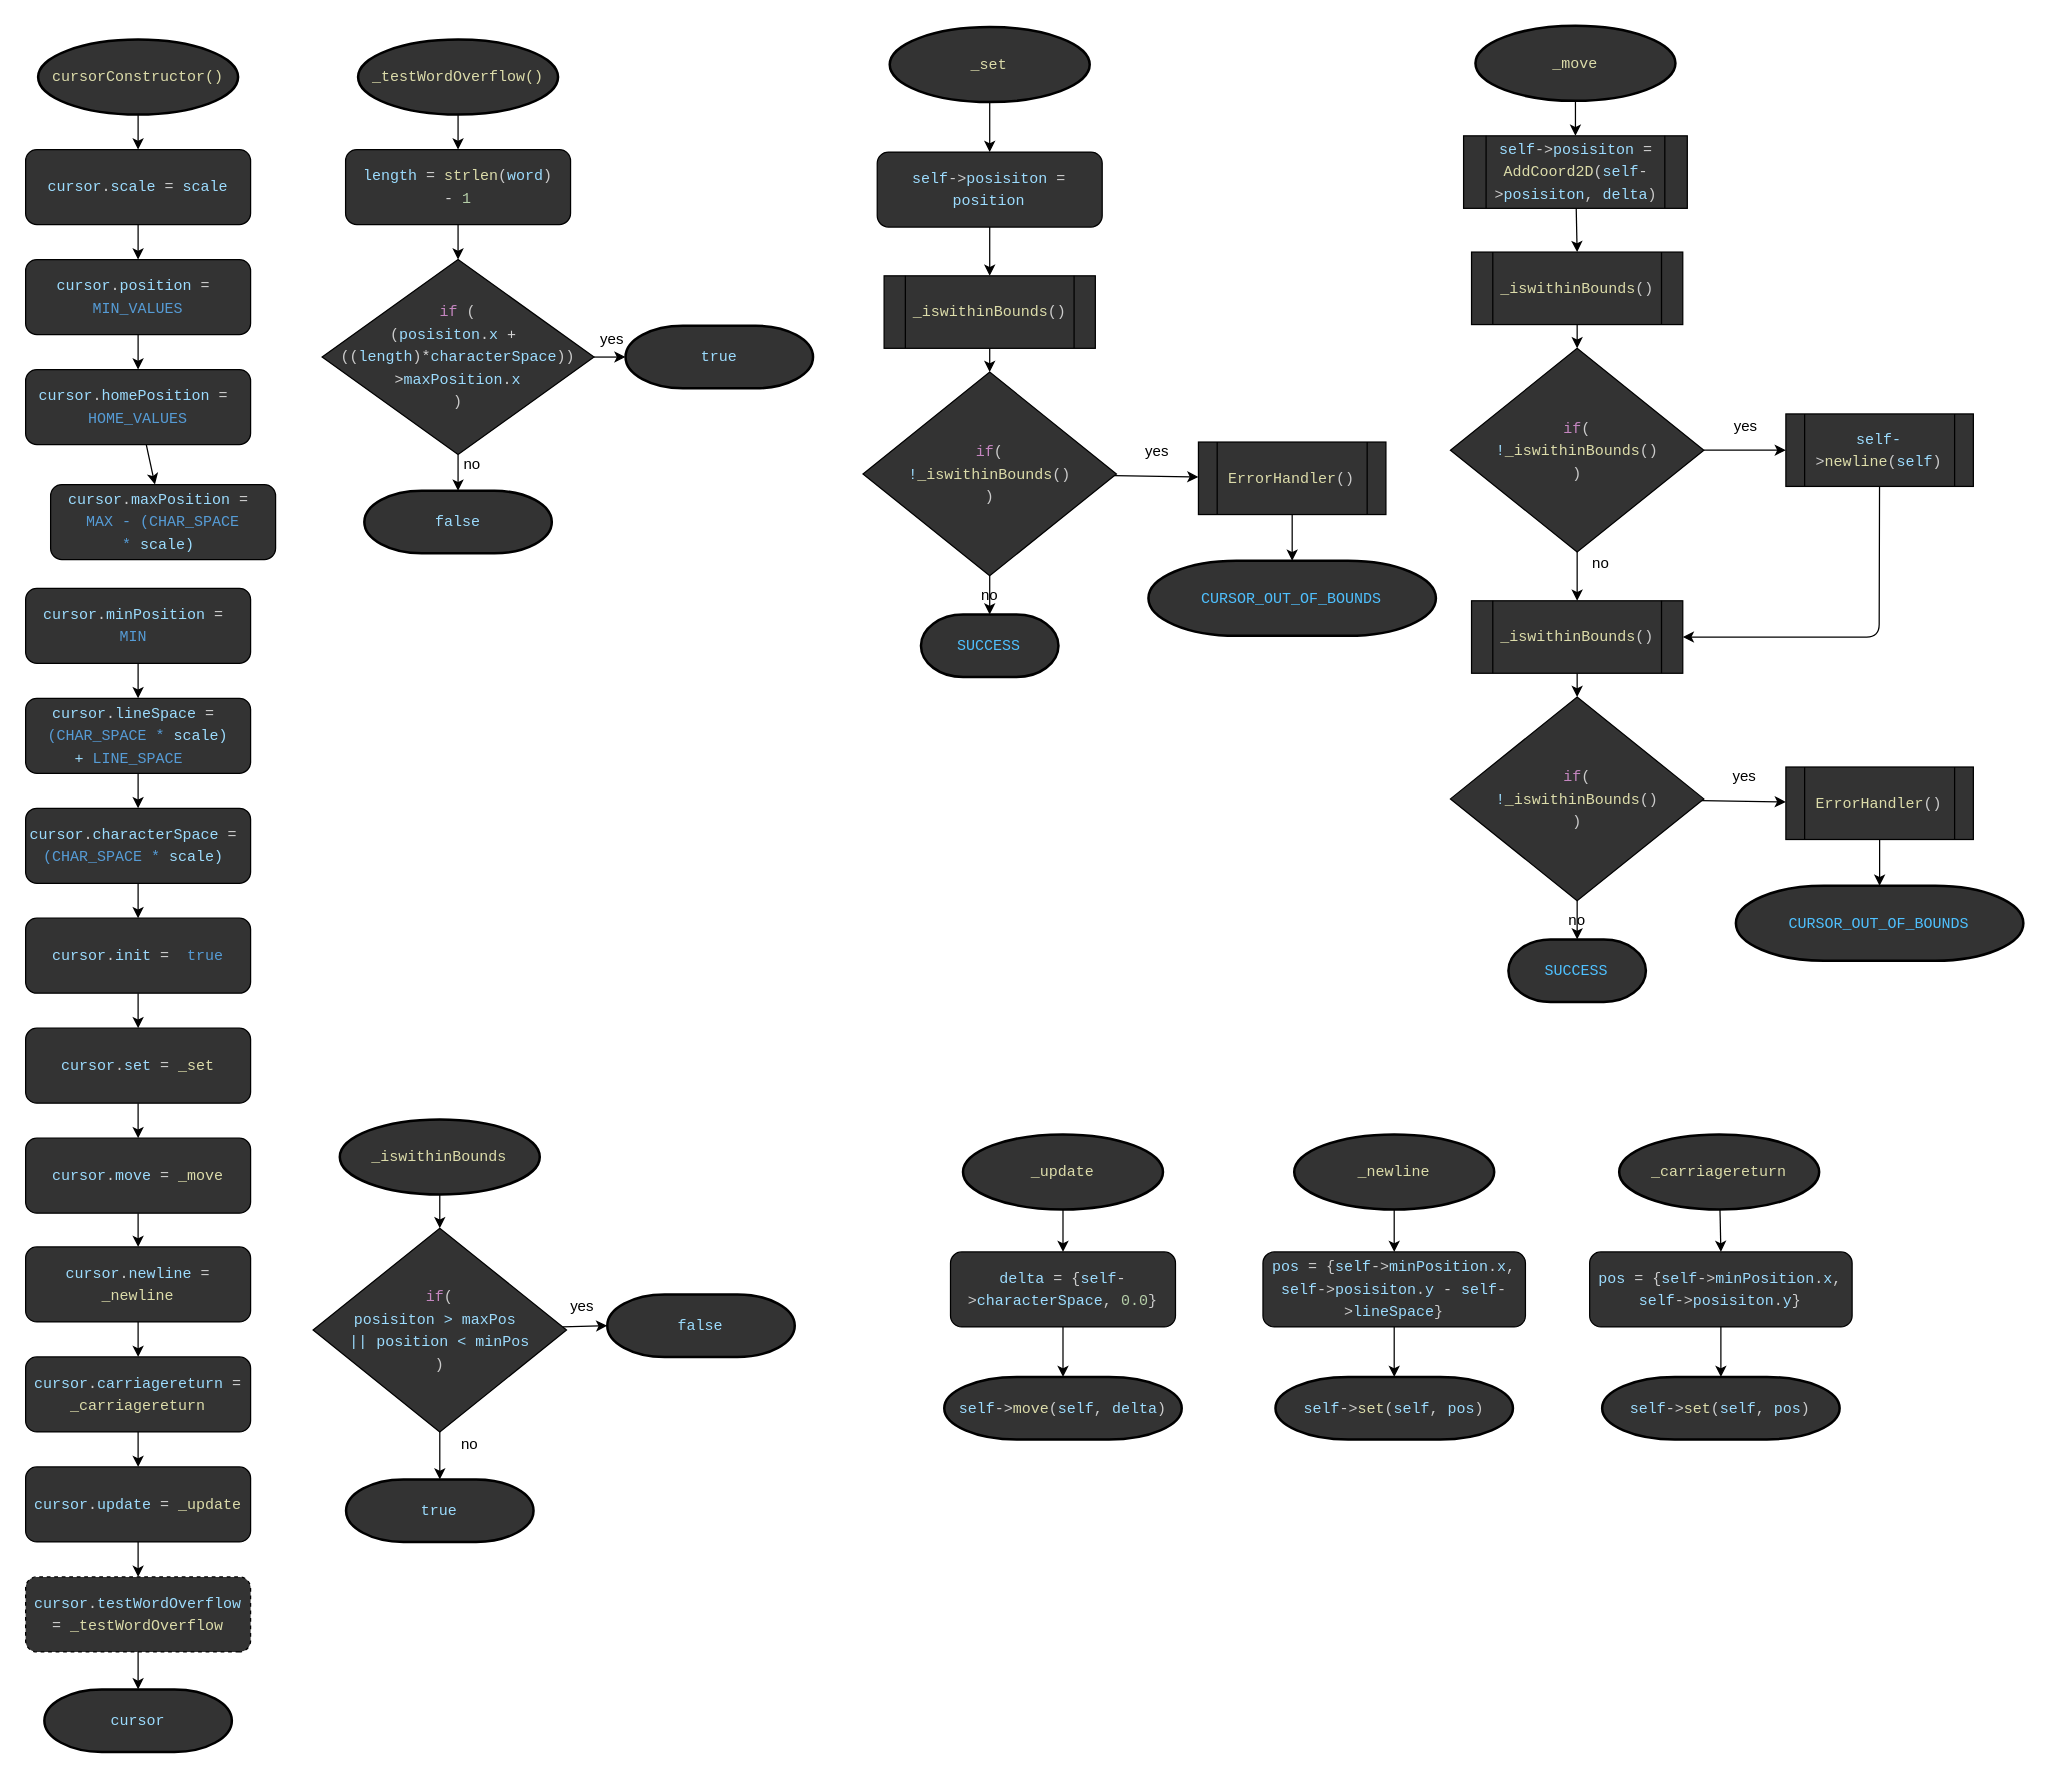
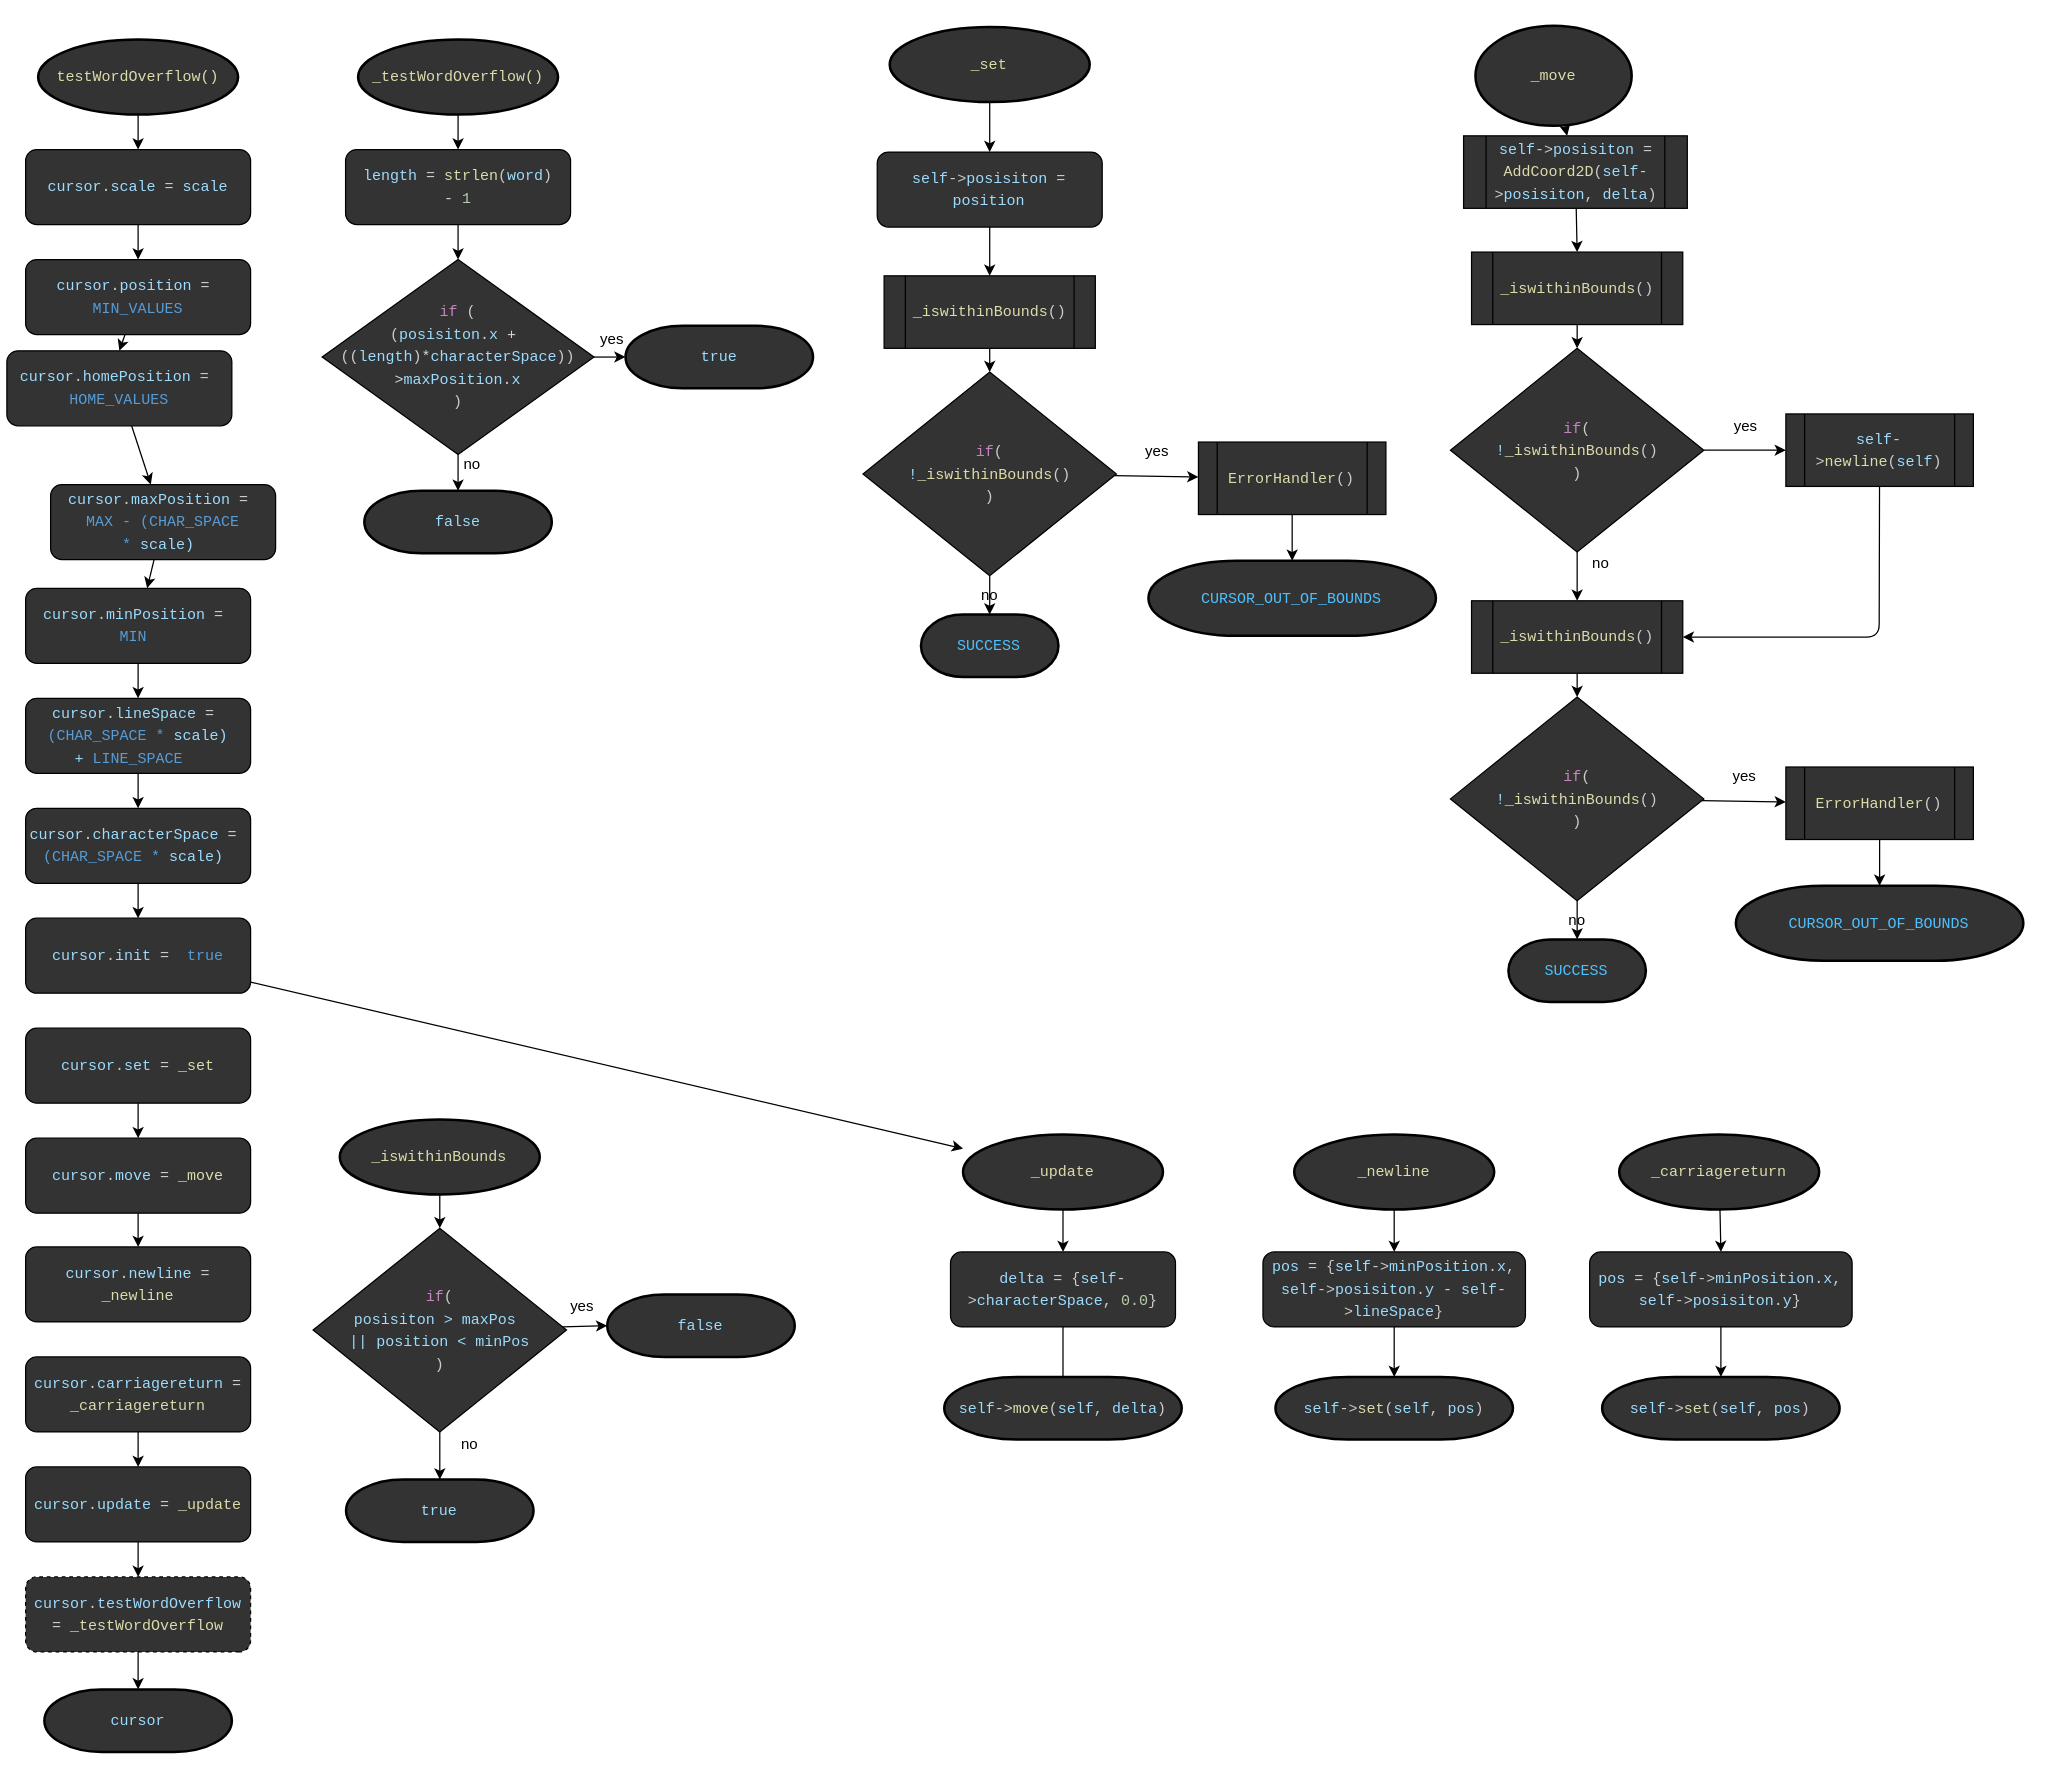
- <mxCell id="40" value="&lt;div style=&quot;color: rgb(204, 204, 204); font-family: Menlo, Monaco, &amp;quot;Courier New&amp;quot;, monospace; line-height: 18px; font-size: 12px;&quot;&gt;&lt;div style=&quot;line-height: 18px; font-size: 12px;&quot;&gt;&lt;div style=&quot;line-height: 18px; font-size: 12px;&quot;&gt;&lt;div style=&quot;line-height: 18px; font-size: 12px;&quot;&gt;&lt;div style=&quot;line-height: 18px; font-size: 12px;&quot;&gt;&lt;span style=&quot;color: rgb(220, 220, 170); font-size: 12px;&quot;&gt;_move&lt;/span&gt;&lt;/div&gt;&lt;/div&gt;&lt;/div&gt;&lt;/div&gt;&lt;/div&gt;" style="strokeWidth=2;html=1;shape=mxgraph.flowchart.start_1;whiteSpace=wrap;labelBackgroundColor=none;flipH=1;flipV=1;shadow=0;labelBorderColor=none;fillColor=#333333;fontSize=12;" parent="1" vertex="1"><mxGeometry x="1180.01" y="20" width="160" height="60" as="geometry" /></mxCell>
+ <mxCell id="40" value="&lt;div style=&quot;color: rgb(204, 204, 204); font-family: Menlo, Monaco, &amp;quot;Courier New&amp;quot;, monospace; line-height: 18px; font-size: 12px;&quot;&gt;&lt;div style=&quot;line-height: 18px; font-size: 12px;&quot;&gt;&lt;div style=&quot;line-height: 18px; font-size: 12px;&quot;&gt;&lt;div style=&quot;line-height: 18px; font-size: 12px;&quot;&gt;&lt;div style=&quot;line-height: 18px; font-size: 12px;&quot;&gt;&lt;span style=&quot;color: rgb(220, 220, 170); font-size: 12px;&quot;&gt;_move&lt;/span&gt;&lt;/div&gt;&lt;/div&gt;&lt;/div&gt;&lt;/div&gt;&lt;/div&gt;" style="strokeWidth=2;html=1;shape=mxgraph.flowchart.start_1;whiteSpace=wrap;labelBackgroundColor=none;flipH=1;flipV=1;shadow=0;labelBorderColor=none;fillColor=#333333;fontSize=12;" parent="1" vertex="1"><mxGeometry x="1180.01" y="20" width="125" height="80" as="geometry" /></mxCell>
- <mxCell id="3" value="&lt;div style=&quot;color: rgb(204, 204, 204); font-family: Menlo, Monaco, &amp;quot;Courier New&amp;quot;, monospace; line-height: 18px; font-size: 12px;&quot;&gt;&lt;span style=&quot;color: rgb(220, 220, 170); font-size: 12px;&quot;&gt;cursorConstructor&lt;/span&gt;&lt;span style=&quot;color: rgb(220, 220, 170); font-size: 12px;&quot;&gt;()&lt;/span&gt;&lt;/div&gt;" style="strokeWidth=2;html=1;shape=mxgraph.flowchart.start_1;whiteSpace=wrap;labelBackgroundColor=none;flipH=1;flipV=1;shadow=0;labelBorderColor=none;fillColor=#333333;fontSize=12;" parent="1" vertex="1"><mxGeometry x="30" y="31" width="160" height="60" as="geometry" /></mxCell>
+ <mxCell id="3" value="&lt;div style=&quot;color: rgb(204, 204, 204); font-family: Menlo, Monaco, &amp;quot;Courier New&amp;quot;, monospace; line-height: 18px; font-size: 12px;&quot;&gt;&lt;span style=&quot;color: rgb(220, 220, 170); font-size: 12px;&quot;&gt;testWordOverflow&lt;/span&gt;&lt;span style=&quot;color: rgb(220, 220, 170); font-size: 12px;&quot;&gt;()&lt;/span&gt;&lt;/div&gt;" style="strokeWidth=2;html=1;shape=mxgraph.flowchart.start_1;whiteSpace=wrap;labelBackgroundColor=none;flipH=1;flipV=1;shadow=0;labelBorderColor=none;fillColor=#333333;fontSize=12;" parent="1" vertex="1"><mxGeometry x="30" y="31" width="160" height="60" as="geometry" /></mxCell>
- <mxCell id="9" value="&lt;div style=&quot;color: rgb(204, 204, 204); font-family: Menlo, Monaco, &amp;quot;Courier New&amp;quot;, monospace; font-weight: normal; font-size: 12px; line-height: 18px;&quot;&gt;&lt;div style=&quot;line-height: 18px; font-size: 12px;&quot;&gt;&lt;div style=&quot;line-height: 18px; font-size: 12px;&quot;&gt;&lt;span style=&quot;color: rgb(156, 220, 254); font-size: 12px;&quot;&gt;cursor&lt;/span&gt;.&lt;span style=&quot;color: rgb(156, 220, 254); font-size: 12px;&quot;&gt;homePosition&lt;/span&gt;&amp;nbsp;&lt;span style=&quot;color: rgb(212, 212, 212); font-size: 12px;&quot;&gt;=&lt;/span&gt;&amp;nbsp;&lt;br style=&quot;font-size: 12px;&quot;&gt;&lt;/div&gt;&lt;div style=&quot;line-height: 18px; font-size: 12px;&quot;&gt;&lt;div style=&quot;line-height: 18px; font-size: 12px;&quot;&gt;&lt;span style=&quot;color: rgb(86, 156, 214); font-size: 12px;&quot;&gt;HOME_VALUES&lt;/span&gt;&lt;/div&gt;&lt;/div&gt;&lt;/div&gt;&lt;/div&gt;" style="rounded=1;whiteSpace=wrap;html=1;labelBackgroundColor=none;flipH=1;flipV=1;shadow=0;labelBorderColor=none;fillColor=#333333;fontSize=12;" parent="1" vertex="1"><mxGeometry x="20" y="295" width="180" height="60" as="geometry" /></mxCell>
+ <mxCell id="9" value="&lt;div style=&quot;color: rgb(204, 204, 204); font-family: Menlo, Monaco, &amp;quot;Courier New&amp;quot;, monospace; font-weight: normal; font-size: 12px; line-height: 18px;&quot;&gt;&lt;div style=&quot;line-height: 18px; font-size: 12px;&quot;&gt;&lt;div style=&quot;line-height: 18px; font-size: 12px;&quot;&gt;&lt;span style=&quot;color: rgb(156, 220, 254); font-size: 12px;&quot;&gt;cursor&lt;/span&gt;.&lt;span style=&quot;color: rgb(156, 220, 254); font-size: 12px;&quot;&gt;homePosition&lt;/span&gt;&amp;nbsp;&lt;span style=&quot;color: rgb(212, 212, 212); font-size: 12px;&quot;&gt;=&lt;/span&gt;&amp;nbsp;&lt;br style=&quot;font-size: 12px;&quot;&gt;&lt;/div&gt;&lt;div style=&quot;line-height: 18px; font-size: 12px;&quot;&gt;&lt;div style=&quot;line-height: 18px; font-size: 12px;&quot;&gt;&lt;span style=&quot;color: rgb(86, 156, 214); font-size: 12px;&quot;&gt;HOME_VALUES&lt;/span&gt;&lt;/div&gt;&lt;/div&gt;&lt;/div&gt;&lt;/div&gt;" style="rounded=1;whiteSpace=wrap;html=1;labelBackgroundColor=none;flipH=1;flipV=1;shadow=0;labelBorderColor=none;fillColor=#333333;fontSize=12;" parent="1" vertex="1"><mxGeometry x="5" y="280" width="180" height="60" as="geometry" /></mxCell>
+ <mxCell id="10" style="edgeStyle=none;html=1;labelBackgroundColor=none;fontSize=12;" parent="1" source="11" target="13" edge="1"><mxGeometry relative="1" as="geometry" /></mxCell>
- <mxCell id="18" style="edgeStyle=none;html=1;labelBackgroundColor=none;fontSize=12;" parent="1" source="19" target="21" edge="1"><mxGeometry relative="1" as="geometry" /></mxCell>
+ <mxCell id="18" style="edgeStyle=none;html=1;labelBackgroundColor=none;fontSize=12;" parent="1" source="19" target="44" edge="1"><mxGeometry relative="1" as="geometry" /></mxCell>
- <mxCell id="24" style="edgeStyle=none;html=1;labelBackgroundColor=none;fontSize=12;" parent="1" source="25" target="27" edge="1"><mxGeometry relative="1" as="geometry" /></mxCell>
- <mxCell id="88" style="edgeStyle=none;html=1;entryX=0.5;entryY=1;entryDx=0;entryDy=0;entryPerimeter=0;labelBackgroundColor=none;fontSize=12;" parent="1" source="89" target="90" edge="1"><mxGeometry relative="1" as="geometry" /></mxCell>
+ <mxCell id="88" style="edgeStyle=none;html=1;entryX=0.5;entryY=1;entryDx=0;entryDy=0;entryPerimeter=0;labelBackgroundColor=none;fontSize=12;endArrow=none;" parent="1" source="89" target="90" edge="1"><mxGeometry relative="1" as="geometry" /></mxCell>
